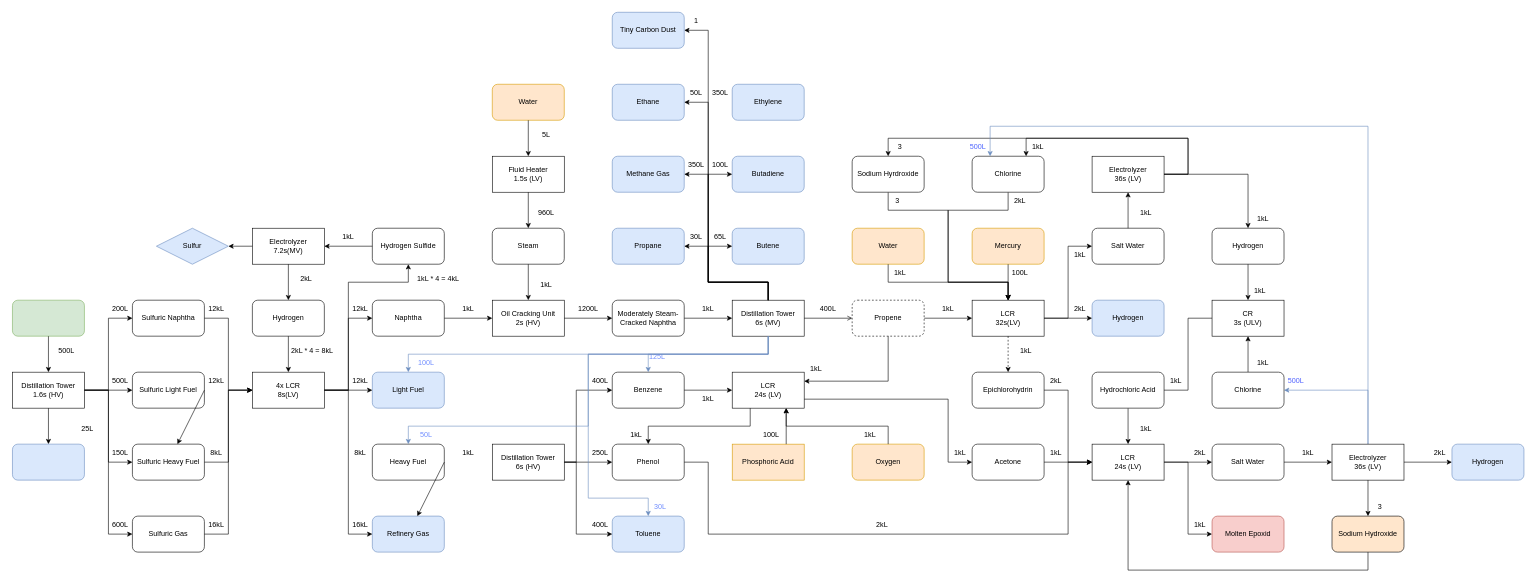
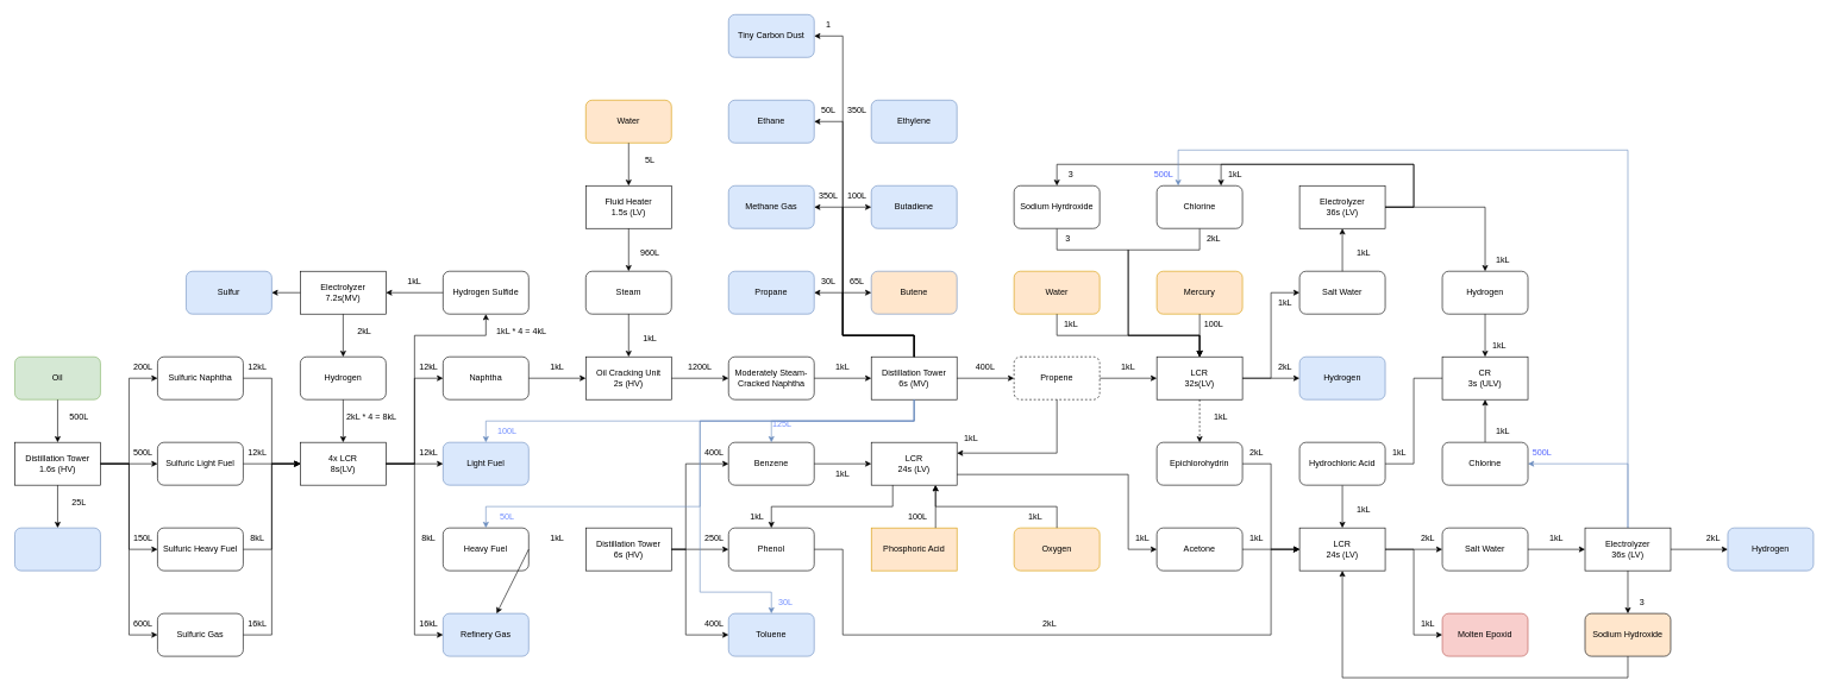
- <mxCell id="54" value="Sulfur" style="rhombus;whiteSpace=wrap;html=1;fillColor=#dae8fc;strokeColor=#6c8ebf;" parent="1" vertex="1"><mxGeometry x="260" y="380" width="120" height="60" as="geometry" /></mxCell>
+ <mxCell id="54" value="Sulfur" style="rounded=1;whiteSpace=wrap;html=1;fillColor=#dae8fc;strokeColor=#6c8ebf;" parent="1" vertex="1"><mxGeometry x="260" y="380" width="120" height="60" as="geometry" /></mxCell>
- <mxCell id="93" value="Butene" style="rounded=1;whiteSpace=wrap;html=1;fillColor=#dae8fc;strokeColor=#6c8ebf;" parent="1" vertex="1"><mxGeometry x="1220" y="380" width="120" height="60" as="geometry" /></mxCell>
+ <mxCell id="93" value="Butene" style="rounded=1;whiteSpace=wrap;html=1;fillColor=#ffe6cc;strokeColor=#6c8ebf;" parent="1" vertex="1"><mxGeometry x="1220" y="380" width="120" height="60" as="geometry" /></mxCell>
+ <mxCell id="3" value="Oil" style="text;html=1;strokeColor=none;fillColor=none;align=center;verticalAlign=middle;whiteSpace=wrap;rounded=0;" parent="1" vertex="1"><mxGeometry x="50" y="515" width="60" height="30" as="geometry" /></mxCell>
- <mxCell id="90" value="" style="endArrow=open;html=1;rounded=0;exitX=1;exitY=0.5;exitDx=0;exitDy=0;entryX=0;entryY=0.5;entryDx=0;entryDy=0;" parent="1" source="68" target="89" edge="1"><mxGeometry width="50" height="50" relative="1" as="geometry"><mxPoint x="1240" y="490" as="sourcePoint" /><mxPoint x="1290" y="440" as="targetPoint" /></mxGeometry></mxCell>
+ <mxCell id="90" value="" style="endArrow=classic;html=1;rounded=0;exitX=1;exitY=0.5;exitDx=0;exitDy=0;entryX=0;entryY=0.5;entryDx=0;entryDy=0;" parent="1" source="68" target="89" edge="1"><mxGeometry width="50" height="50" relative="1" as="geometry"><mxPoint x="1240" y="490" as="sourcePoint" /><mxPoint x="1290" y="440" as="targetPoint" /></mxGeometry></mxCell>
- <mxCell id="9" value="25L" style="text;html=1;strokeColor=none;fillColor=none;align=center;verticalAlign=middle;whiteSpace=wrap;rounded=0;" parent="1" vertex="1"><mxGeometry x="115" y="700" width="60" height="30" as="geometry" /></mxCell>
+ <mxCell id="9" value="25L" style="text;html=1;strokeColor=none;fillColor=none;align=center;verticalAlign=middle;whiteSpace=wrap;rounded=0;" parent="1" vertex="1"><mxGeometry x="80" y="690" width="60" height="30" as="geometry" /></mxCell>
- <mxCell id="25" value="" style="endArrow=classic;html=1;rounded=0;exitX=1;exitY=0.5;exitDx=0;exitDy=0;" parent="1" source="13" target="17" edge="1"><mxGeometry width="50" height="50" relative="1" as="geometry"><mxPoint x="380" y="690" as="sourcePoint" /><mxPoint x="430" y="640" as="targetPoint" /></mxGeometry></mxCell>
+ <mxCell id="25" value="" style="endArrow=classic;html=1;rounded=0;exitX=1;exitY=0.5;exitDx=0;exitDy=0;entryX=0;entryY=0.5;entryDx=0;entryDy=0;" parent="1" source="13" target="22" edge="1"><mxGeometry width="50" height="50" relative="1" as="geometry"><mxPoint x="380" y="690" as="sourcePoint" /><mxPoint x="430" y="640" as="targetPoint" /></mxGeometry></mxCell>
